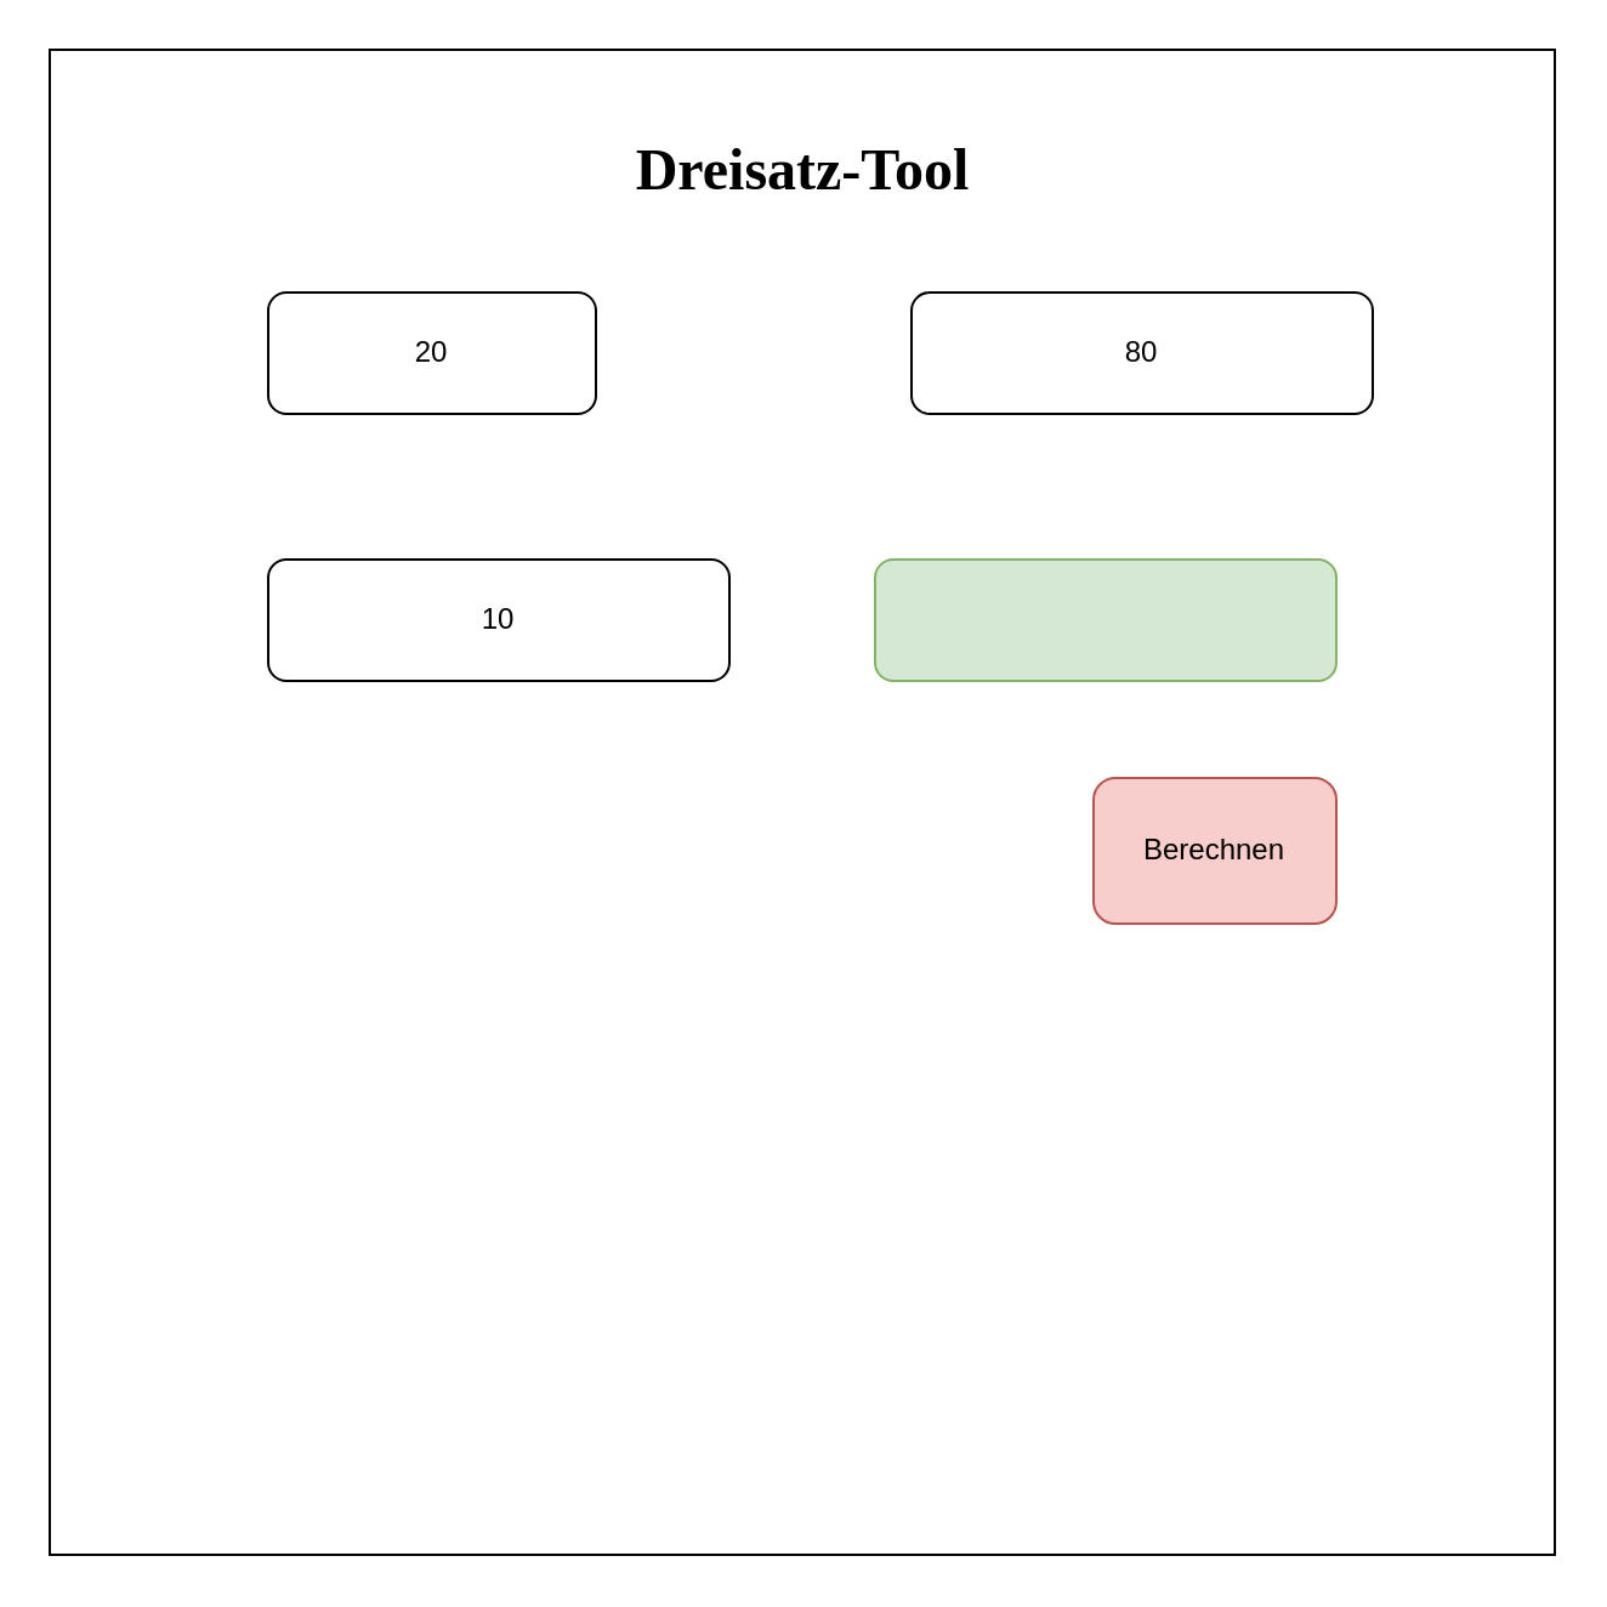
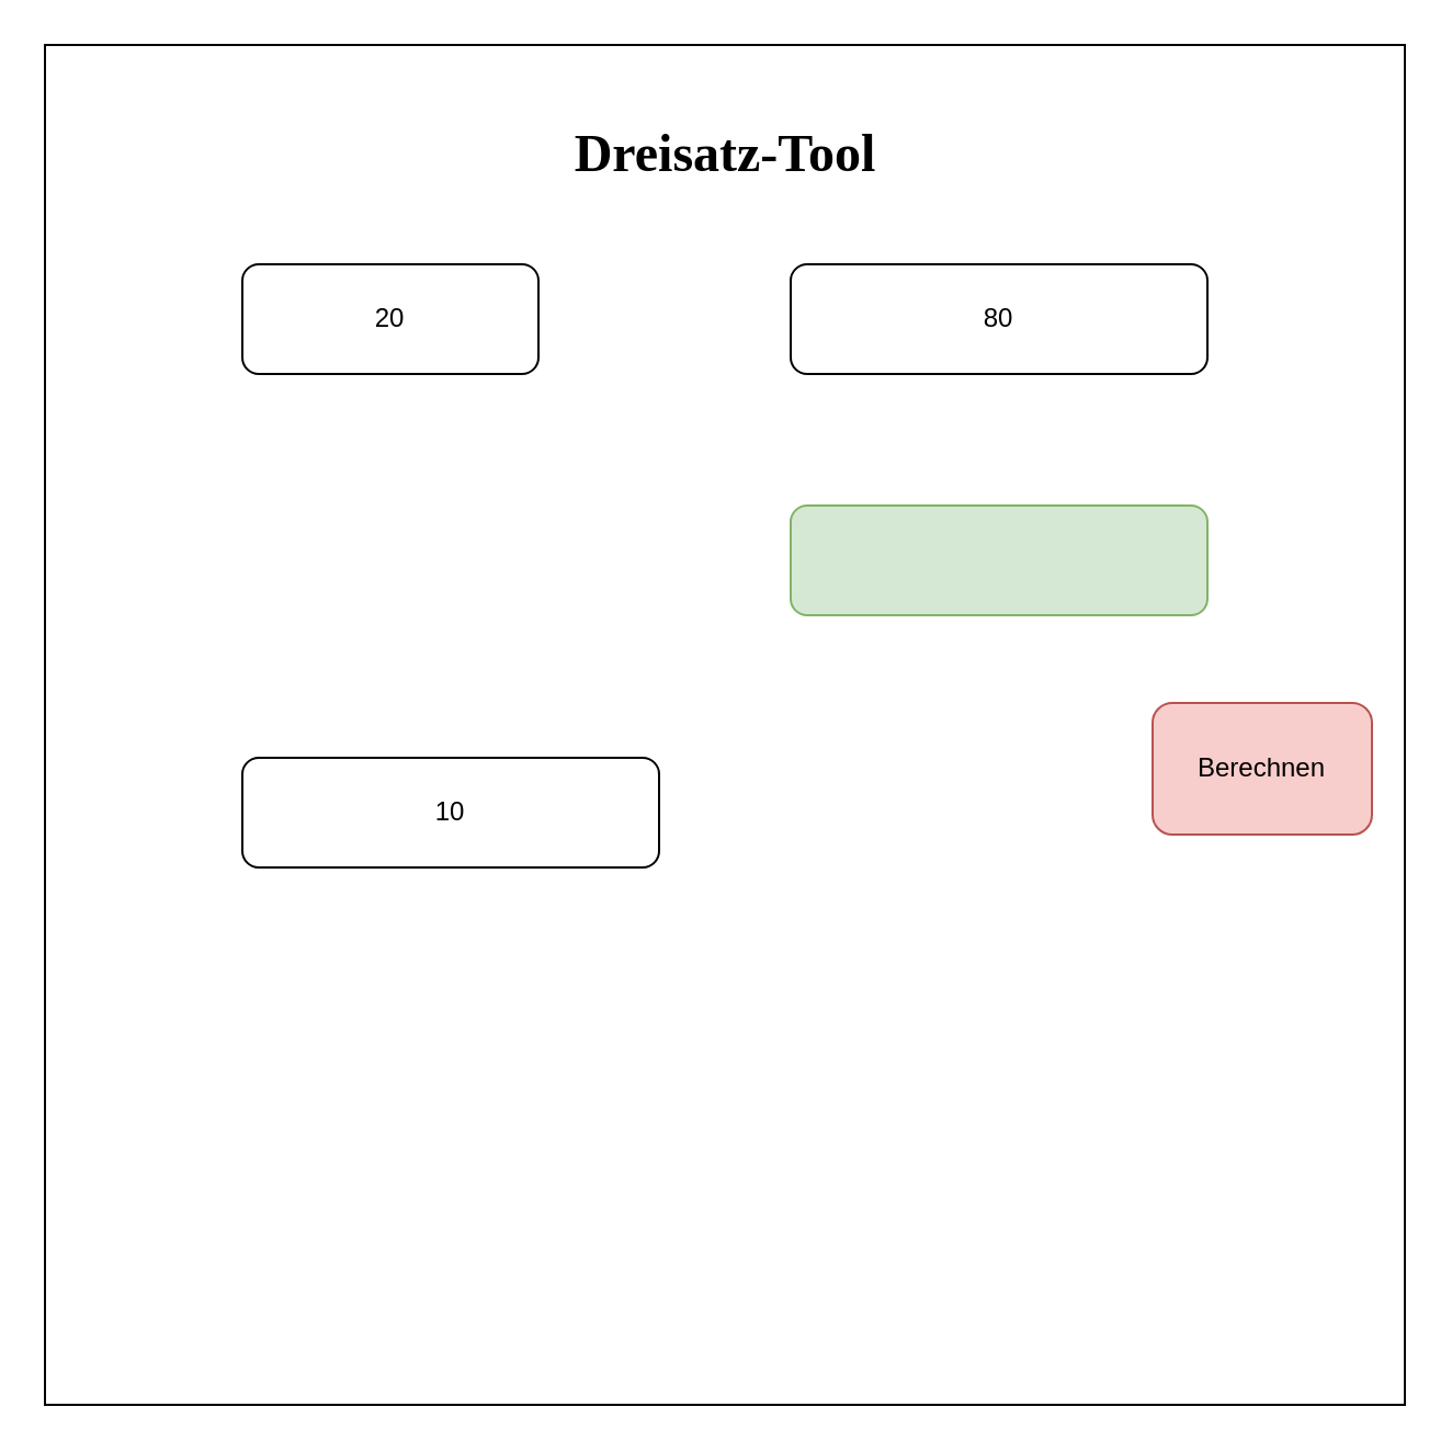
- <mxCell id="4" value="80" style="rounded=1;whiteSpace=wrap;html=1;strokeWidth=1;" vertex="1" parent="1"><mxGeometry x="375" y="120" width="190" height="50" as="geometry" /></mxCell>
+ <mxCell id="4" value="80" style="rounded=1;whiteSpace=wrap;html=1;strokeWidth=1;" vertex="1" parent="1"><mxGeometry x="360" y="120" width="190" height="50" as="geometry" /></mxCell>
- <mxCell id="5" value="10" style="rounded=1;whiteSpace=wrap;html=1;strokeWidth=1;" vertex="1" parent="1"><mxGeometry x="110" y="230" width="190" height="50" as="geometry" /></mxCell>
+ <mxCell id="5" value="10" style="rounded=1;whiteSpace=wrap;html=1;strokeWidth=1;" vertex="1" parent="1"><mxGeometry x="110" y="345" width="190" height="50" as="geometry" /></mxCell>
- <mxCell id="8" value="Berechnen" style="rounded=1;whiteSpace=wrap;html=1;strokeWidth=1;fillColor=#f8cecc;strokeColor=#b85450;" vertex="1" parent="1"><mxGeometry x="450" y="320" width="100" height="60" as="geometry" /></mxCell>
+ <mxCell id="8" value="Berechnen" style="rounded=1;whiteSpace=wrap;html=1;strokeWidth=1;fillColor=#f8cecc;strokeColor=#b85450;" vertex="1" parent="1"><mxGeometry x="525" y="320" width="100" height="60" as="geometry" /></mxCell>
